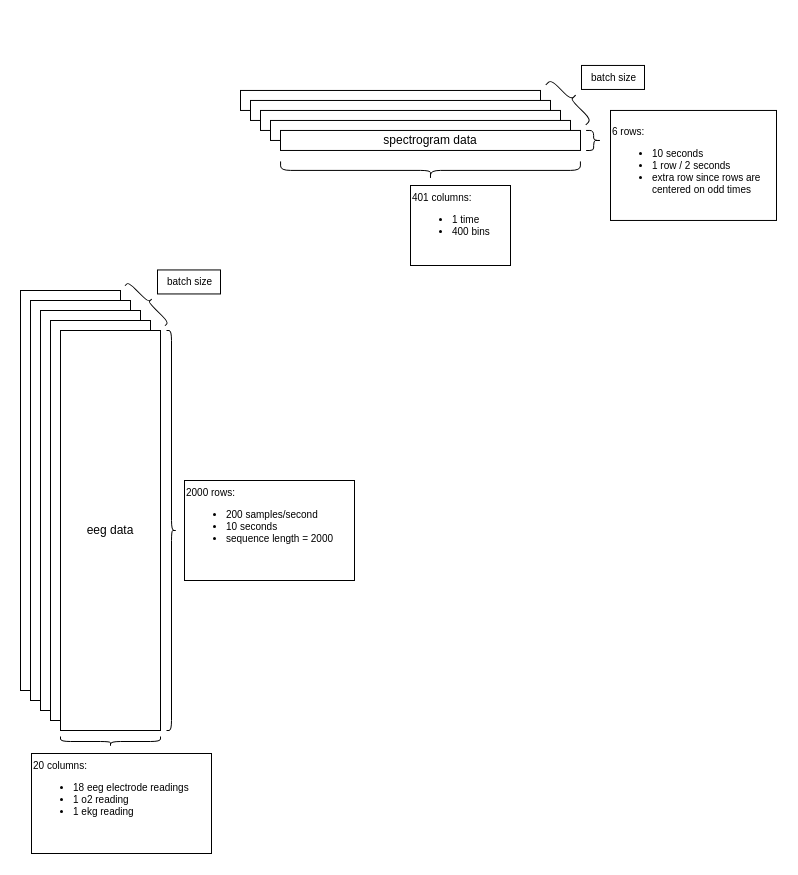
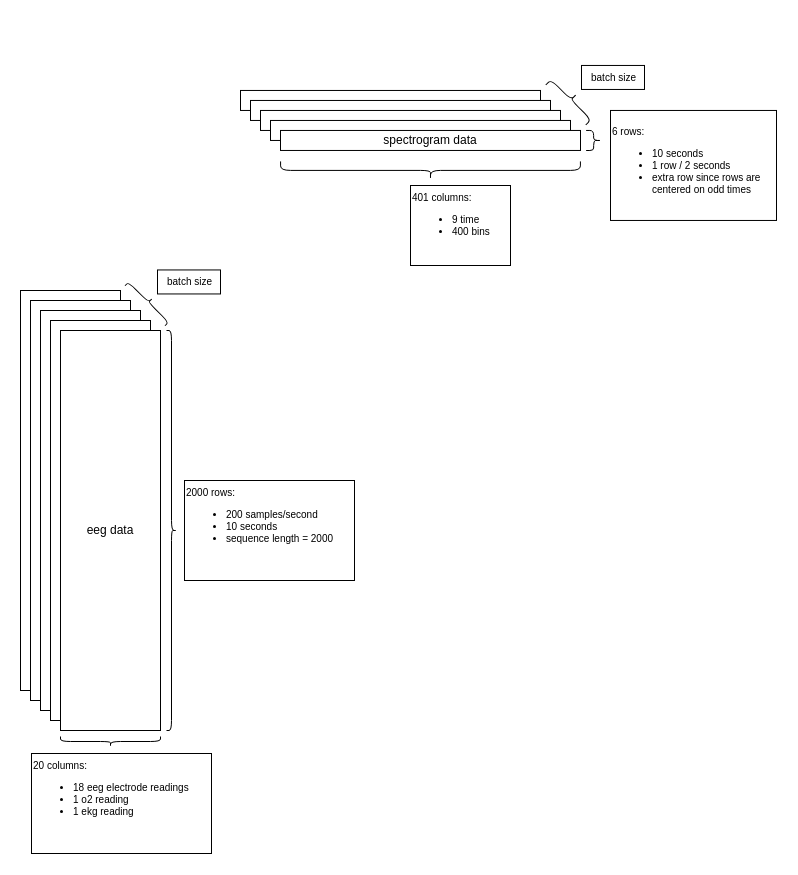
- <mxCell id="20" value="&lt;span style=&quot;background-color: transparent;&quot;&gt;401 columns:&lt;/span&gt;&lt;br&gt;&lt;ul&gt;&lt;li&gt;1 time&lt;/li&gt;&lt;li&gt;400 bins&lt;/li&gt;&lt;/ul&gt;" style="text;html=1;align=left;verticalAlign=top;resizable=0;points=[];autosize=1;strokeColor=default;fillColor=none;fontSize=10;" vertex="1" parent="1"><mxGeometry x="410" y="185" width="100" height="80" as="geometry" /></mxCell>
+ <mxCell id="20" value="&lt;span style=&quot;background-color: transparent;&quot;&gt;401 columns:&lt;/span&gt;&lt;br&gt;&lt;ul&gt;&lt;li&gt;9 time&lt;/li&gt;&lt;li&gt;400 bins&lt;/li&gt;&lt;/ul&gt;" style="text;html=1;align=left;verticalAlign=top;resizable=0;points=[];autosize=1;strokeColor=default;fillColor=none;fontSize=10;" vertex="1" parent="1"><mxGeometry x="410" y="185" width="100" height="80" as="geometry" /></mxCell>
